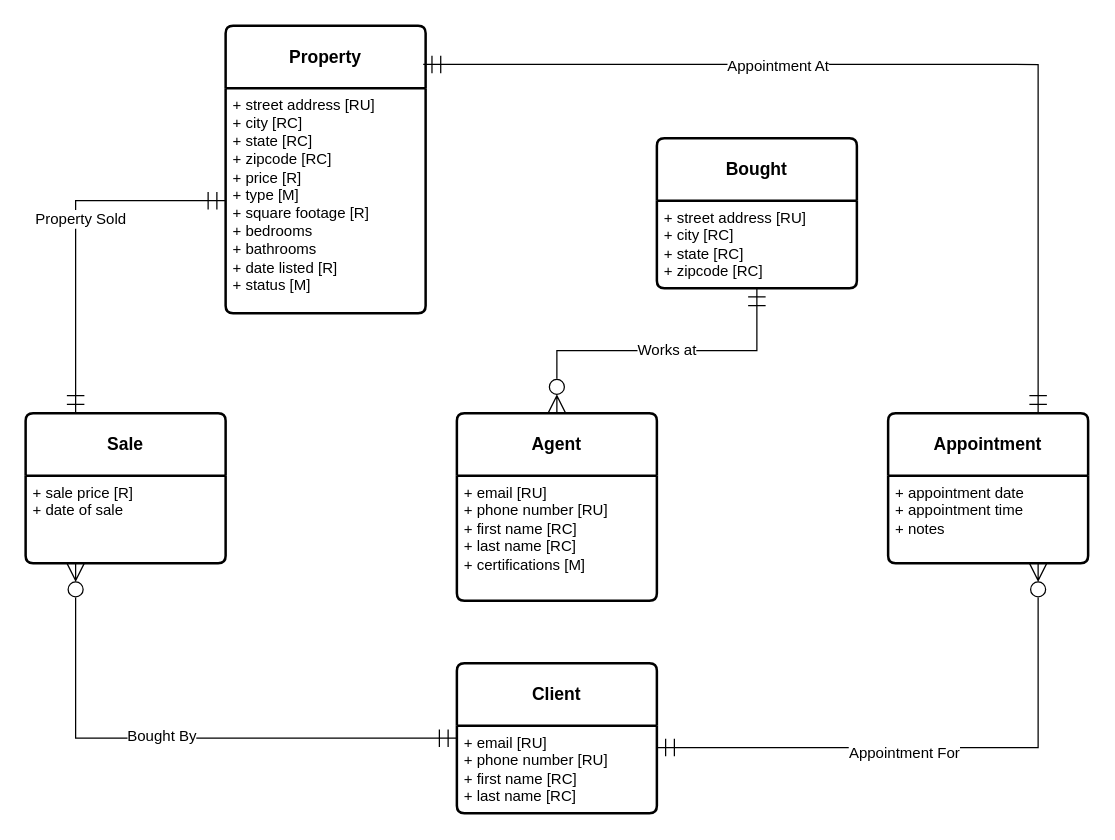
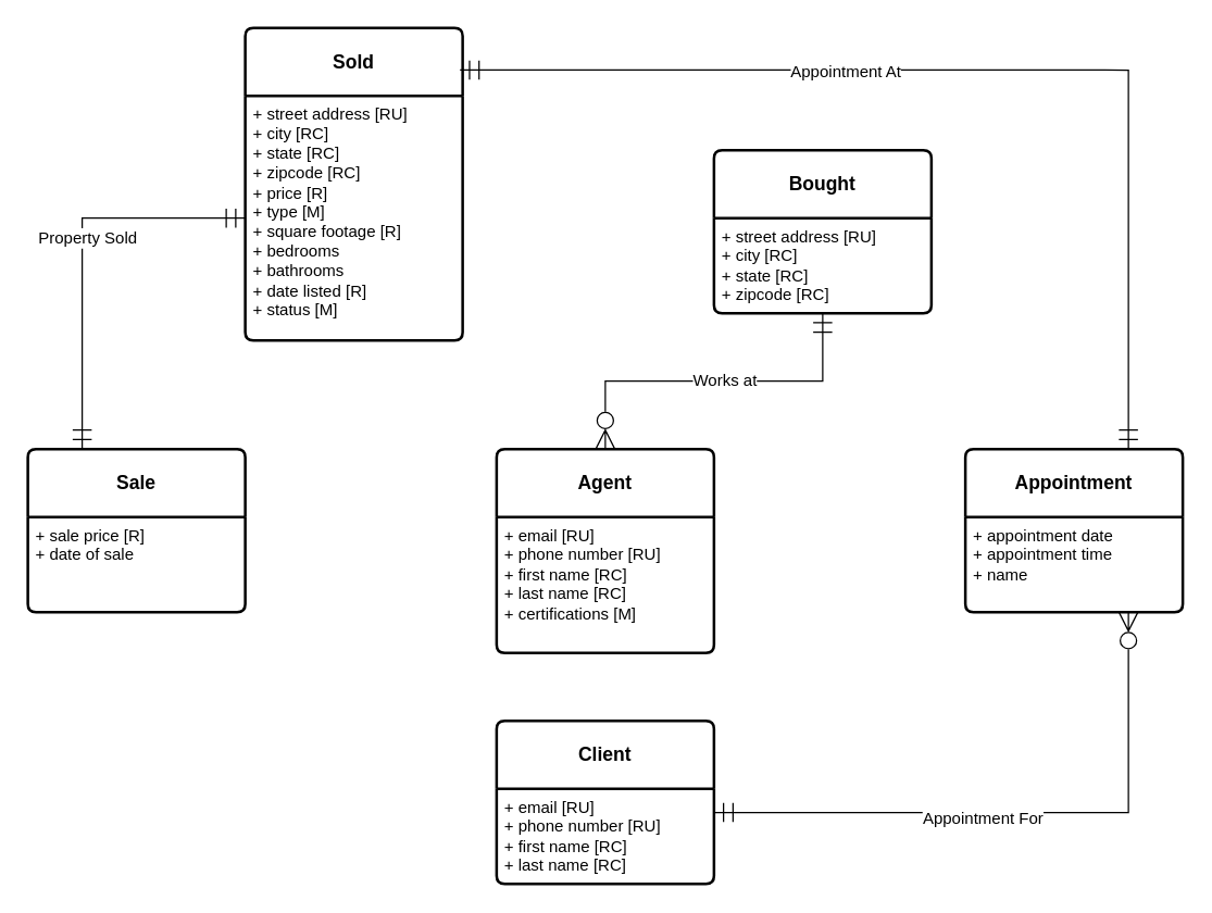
- <mxCell id="8" value="&lt;b&gt;Property&lt;/b&gt;" style="swimlane;childLayout=stackLayout;horizontal=1;startSize=50;horizontalStack=0;rounded=1;fontSize=14;fontStyle=0;strokeWidth=2;resizeParent=0;resizeLast=1;shadow=0;dashed=0;align=center;arcSize=4;whiteSpace=wrap;html=1;" parent="1" vertex="1"><mxGeometry x="180" y="20" width="160" height="230" as="geometry" /></mxCell>
+ <mxCell id="8" value="&lt;b&gt;Sold&lt;/b&gt;" style="swimlane;childLayout=stackLayout;horizontal=1;startSize=50;horizontalStack=0;rounded=1;fontSize=14;fontStyle=0;strokeWidth=2;resizeParent=0;resizeLast=1;shadow=0;dashed=0;align=center;arcSize=4;whiteSpace=wrap;html=1;" parent="1" vertex="1"><mxGeometry x="180" y="20" width="160" height="230" as="geometry" /></mxCell>
- <mxCell id="13" value="+ appointment date&amp;nbsp;&lt;div&gt;+ appointment time&amp;nbsp;&lt;/div&gt;&lt;div&gt;+ notes&lt;/div&gt;" style="align=left;strokeColor=none;fillColor=none;spacingLeft=4;fontSize=12;verticalAlign=top;resizable=0;rotatable=0;part=1;html=1;" parent="12" vertex="1"><mxGeometry y="50" width="160" height="70" as="geometry" /></mxCell>
+ <mxCell id="13" value="+ appointment date&amp;nbsp;&lt;div&gt;+ appointment time&amp;nbsp;&lt;/div&gt;&lt;div&gt;+ name&lt;/div&gt;" style="align=left;strokeColor=none;fillColor=none;spacingLeft=4;fontSize=12;verticalAlign=top;resizable=0;rotatable=0;part=1;html=1;" parent="12" vertex="1"><mxGeometry y="50" width="160" height="70" as="geometry" /></mxCell>
- <mxCell id="2" style="edgeStyle=orthogonalEdgeStyle;rounded=0;orthogonalLoop=1;jettySize=auto;html=1;exitX=0;exitY=0.5;exitDx=0;exitDy=0;entryX=0.25;entryY=1;entryDx=0;entryDy=0;startArrow=ERmandOne;startFill=0;endArrow=ERzeroToMany;endFill=0;endSize=12;startSize=12;" parent="1" source="4" target="11" edge="1"><mxGeometry relative="1" as="geometry" /></mxCell>
- <mxCell id="3" value="&lt;font style=&quot;font-size: 12px;&quot;&gt;Bought By&lt;/font&gt;" style="edgeLabel;html=1;align=center;verticalAlign=middle;resizable=0;points=[];" parent="2" vertex="1" connectable="0"><mxGeometry x="0.067" y="-2" relative="1" as="geometry"><mxPoint as="offset" /></mxGeometry></mxCell>
